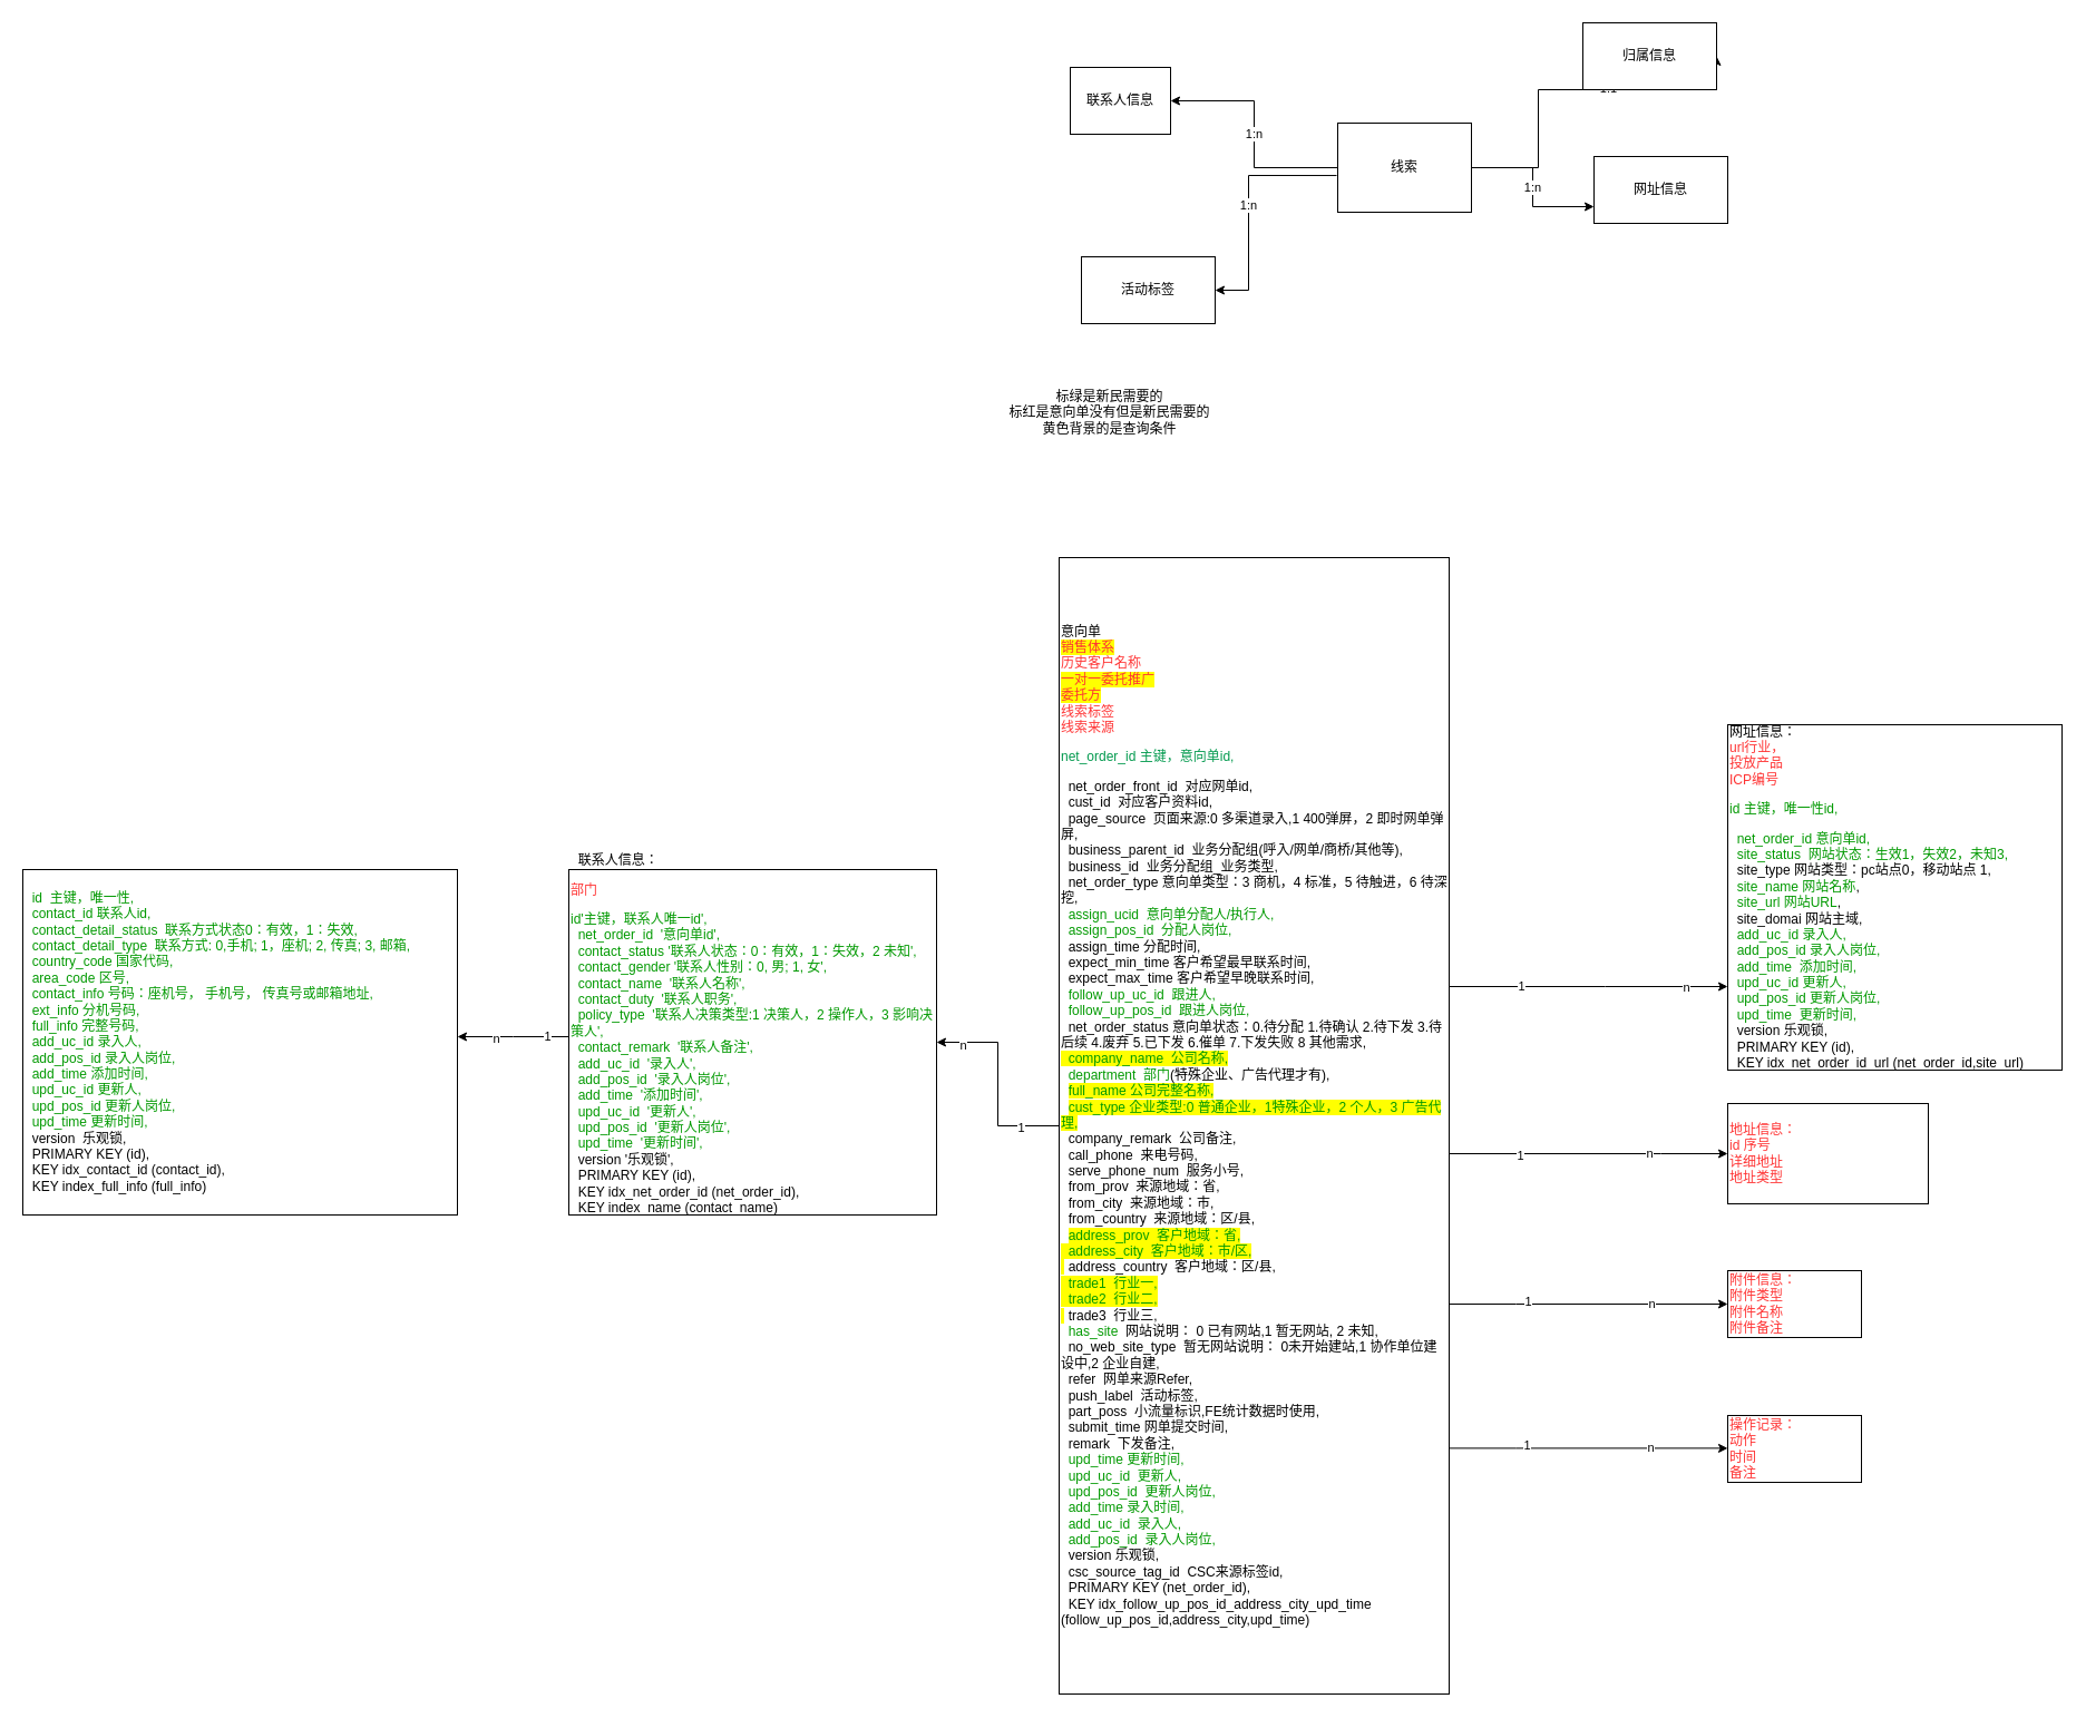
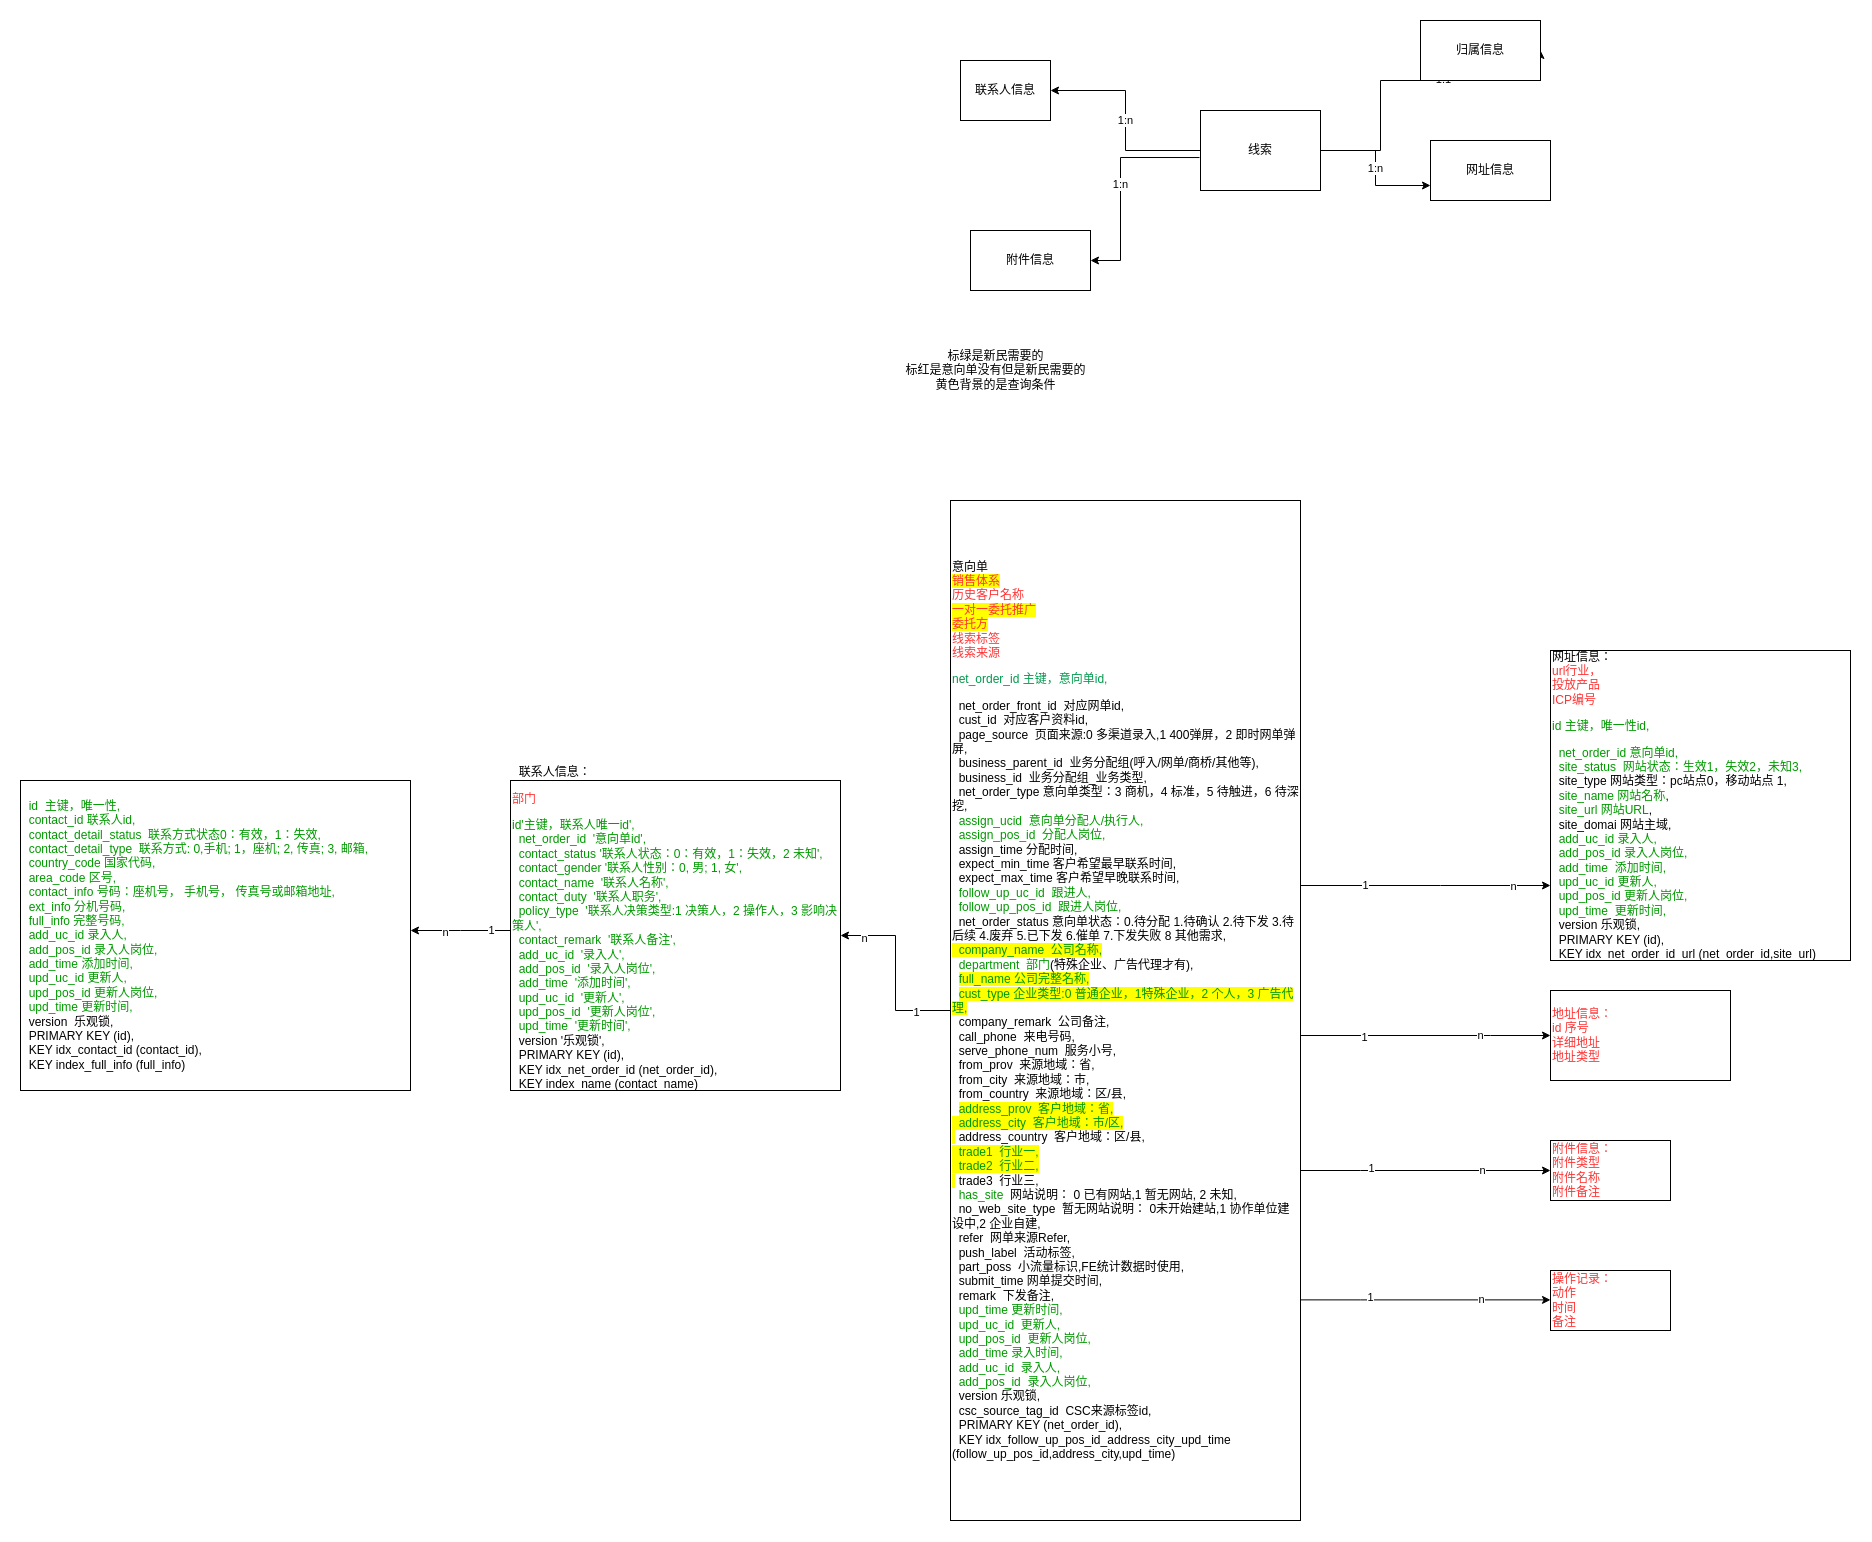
- <mxCell id="23" value="活动标签" style="whiteSpace=wrap;html=1;fontColor=#000000;" vertex="1" parent="1"><mxGeometry x="970" y="230" width="120" height="60" as="geometry" /></mxCell>
+ <mxCell id="23" value="附件信息" style="whiteSpace=wrap;html=1;fontColor=#000000;" vertex="1" parent="1"><mxGeometry x="970" y="230" width="120" height="60" as="geometry" /></mxCell>
